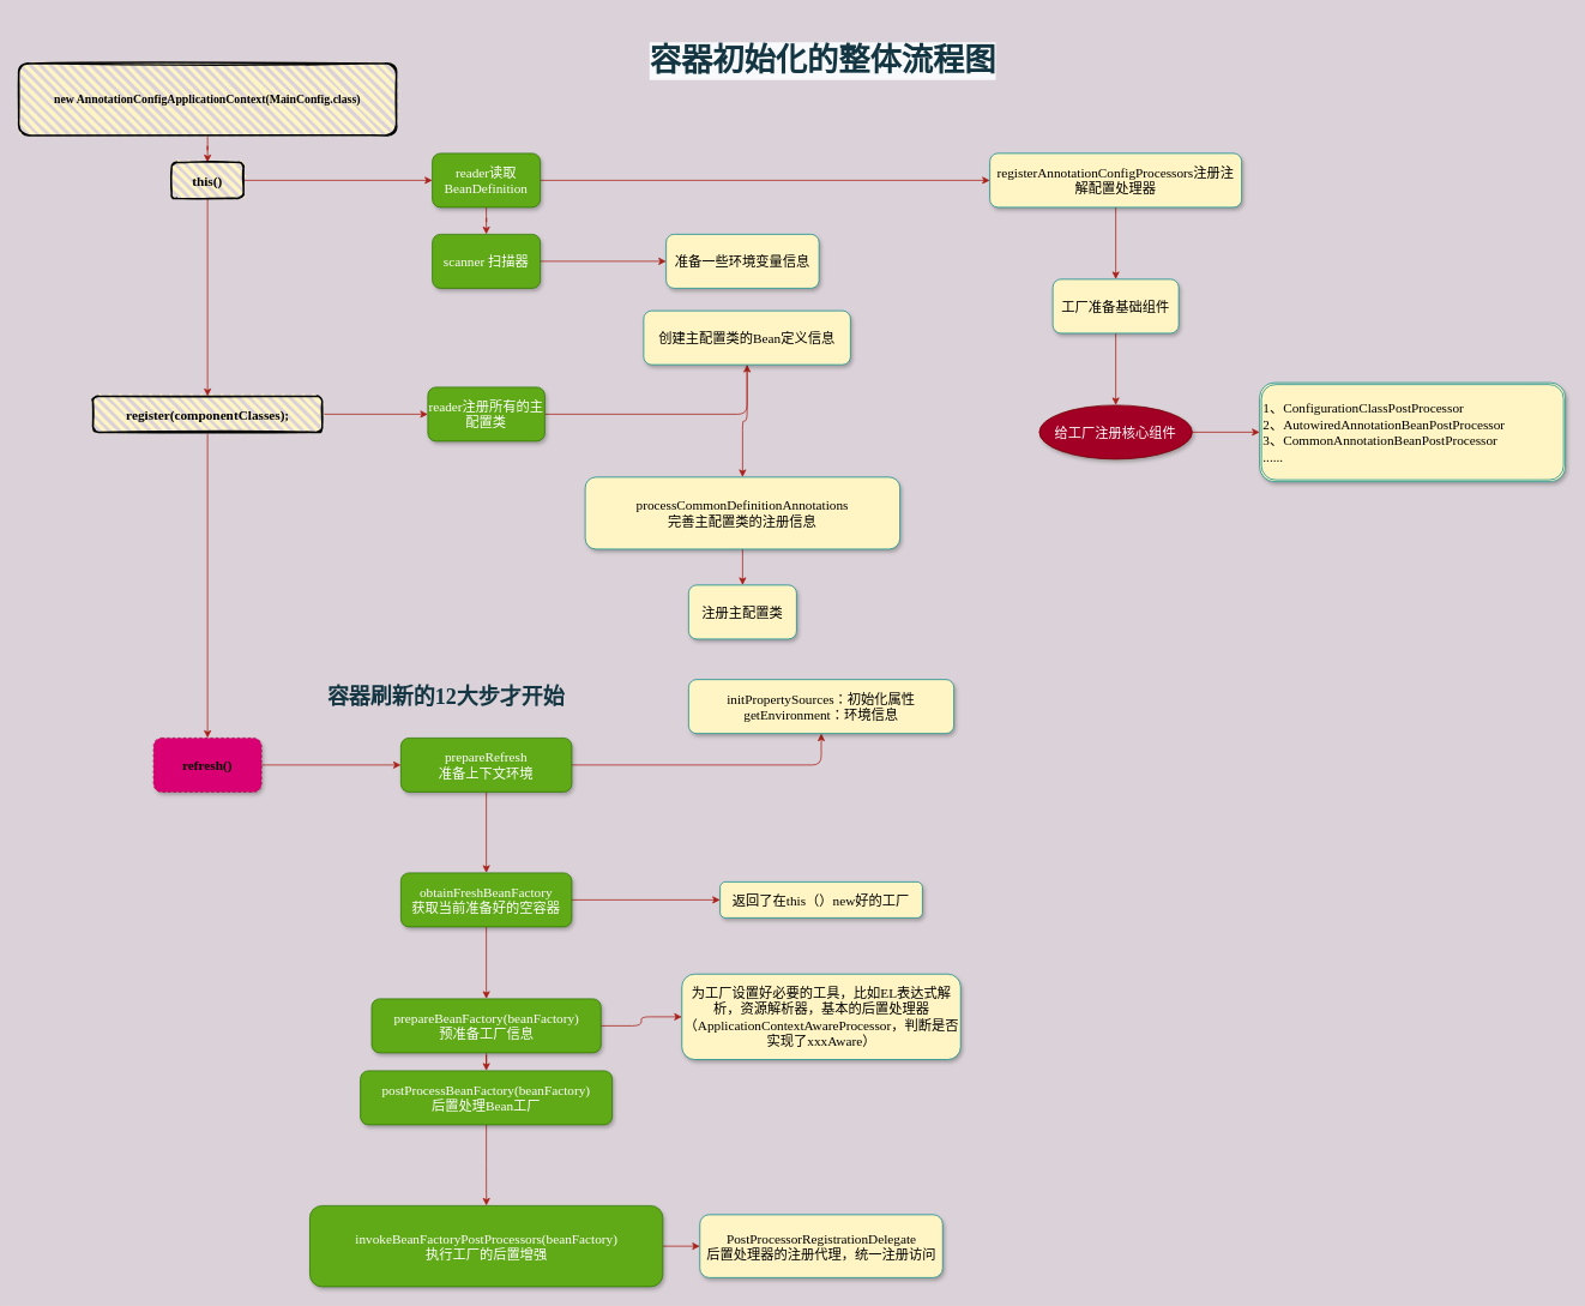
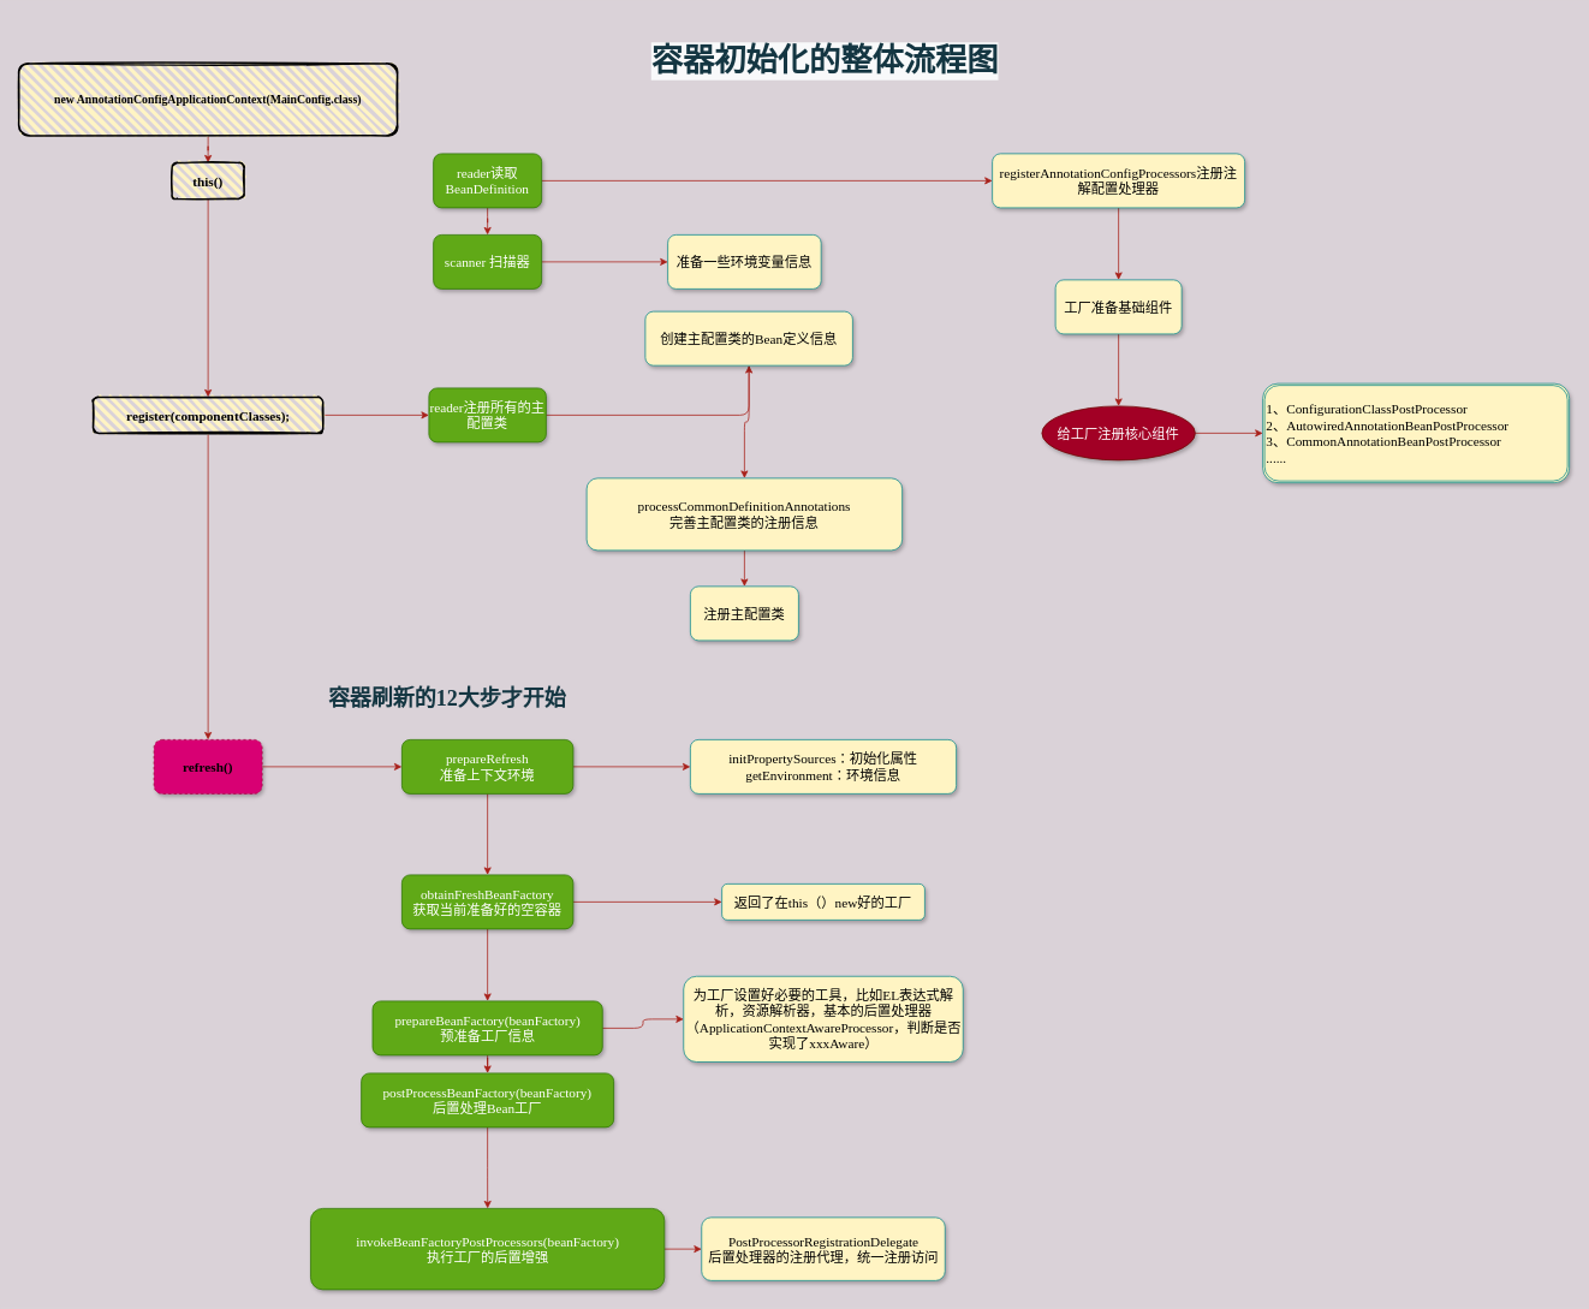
- <mxCell id="6" style="edgeStyle=orthogonalEdgeStyle;curved=0;rounded=1;sketch=0;orthogonalLoop=1;jettySize=auto;html=1;fontFamily=Comic Sans MS;fontSize=15;fontColor=#000000;strokeColor=#A8201A;fillColor=#FAE5C7;entryX=0;entryY=0.5;entryDx=0;entryDy=0;" edge="1" parent="1" source="7" target="15"><mxGeometry relative="1" as="geometry"><mxPoint x="300" y="200" as="targetPoint" /></mxGeometry></mxCell>
- <mxCell id="37" value="initPropertySources：初始化属性&lt;br&gt;getEnvironment：环境信息" style="rounded=1;whiteSpace=wrap;html=1;shadow=1;glass=0;labelBackgroundColor=none;labelBorderColor=none;sketch=0;fontFamily=Comic Sans MS;fontSize=15;fontColor=#000000;strokeColor=#0F8B8D;fillColor=#FFF4C3;" vertex="1" parent="1"><mxGeometry x="765" y="755" width="295" height="60" as="geometry" /></mxCell>
+ <mxCell id="37" value="initPropertySources：初始化属性&lt;br&gt;getEnvironment：环境信息" style="rounded=1;whiteSpace=wrap;html=1;shadow=1;glass=0;labelBackgroundColor=none;labelBorderColor=none;sketch=0;fontFamily=Comic Sans MS;fontSize=15;fontColor=#000000;strokeColor=#0F8B8D;fillColor=#FFF4C3;" vertex="1" parent="1"><mxGeometry x="765" y="820" width="295" height="60" as="geometry" /></mxCell>
